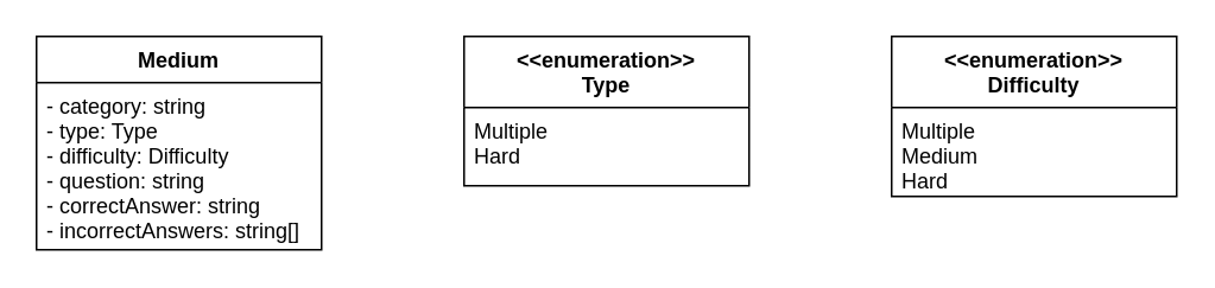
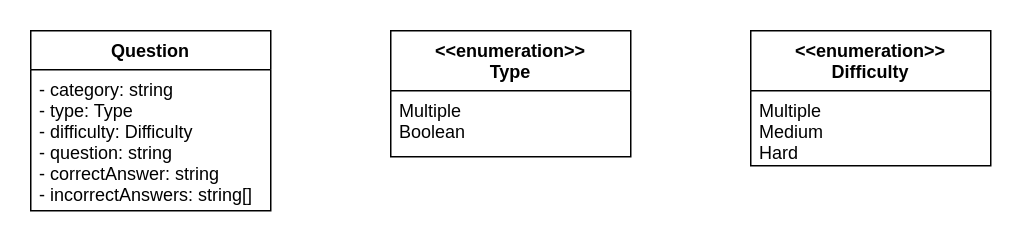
- <mxCell id="2" value="Medium" style="swimlane;fontStyle=1;align=center;verticalAlign=top;childLayout=stackLayout;horizontal=1;startSize=26;horizontalStack=0;resizeParent=1;resizeParentMax=0;resizeLast=0;collapsible=1;marginBottom=0;" vertex="1" parent="1"><mxGeometry x="20" y="20" width="160" height="120" as="geometry" /></mxCell>
+ <mxCell id="2" value="Question" style="swimlane;fontStyle=1;align=center;verticalAlign=top;childLayout=stackLayout;horizontal=1;startSize=26;horizontalStack=0;resizeParent=1;resizeParentMax=0;resizeLast=0;collapsible=1;marginBottom=0;" vertex="1" parent="1"><mxGeometry x="20" y="20" width="160" height="120" as="geometry" /></mxCell>
- <mxCell id="5" value="Multiple&#10;Hard" style="text;strokeColor=none;fillColor=none;align=left;verticalAlign=top;spacingLeft=4;spacingRight=4;overflow=hidden;rotatable=0;points=[[0,0.5],[1,0.5]];portConstraint=eastwest;" vertex="1" parent="4"><mxGeometry y="40" width="160" height="44" as="geometry" /></mxCell>
+ <mxCell id="5" value="Multiple&#10;Boolean" style="text;strokeColor=none;fillColor=none;align=left;verticalAlign=top;spacingLeft=4;spacingRight=4;overflow=hidden;rotatable=0;points=[[0,0.5],[1,0.5]];portConstraint=eastwest;" vertex="1" parent="4"><mxGeometry y="40" width="160" height="44" as="geometry" /></mxCell>
